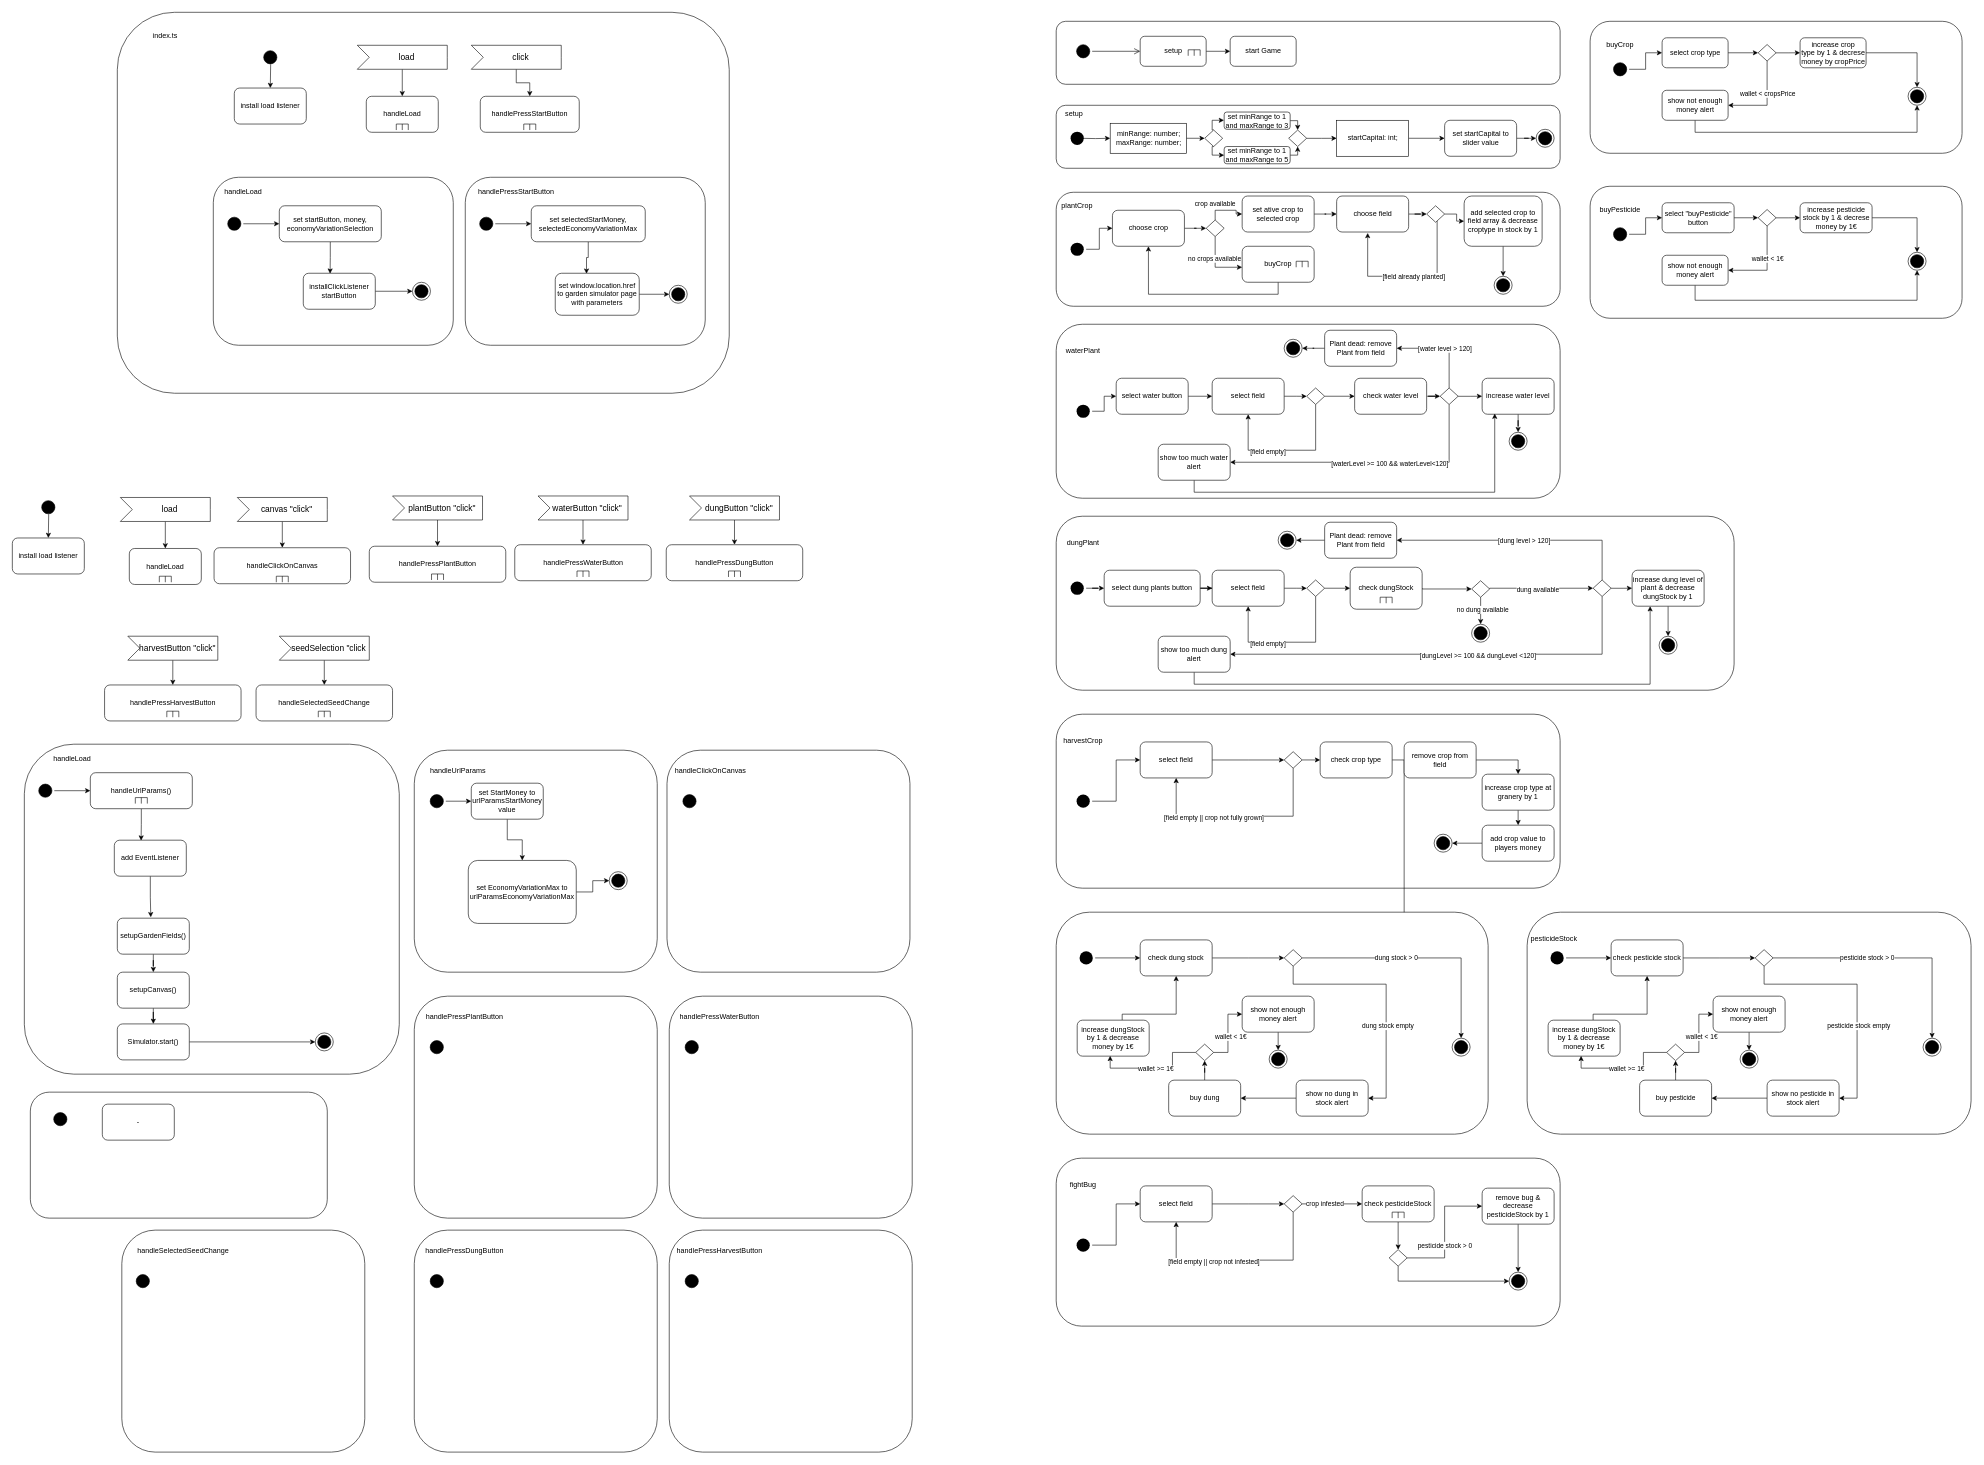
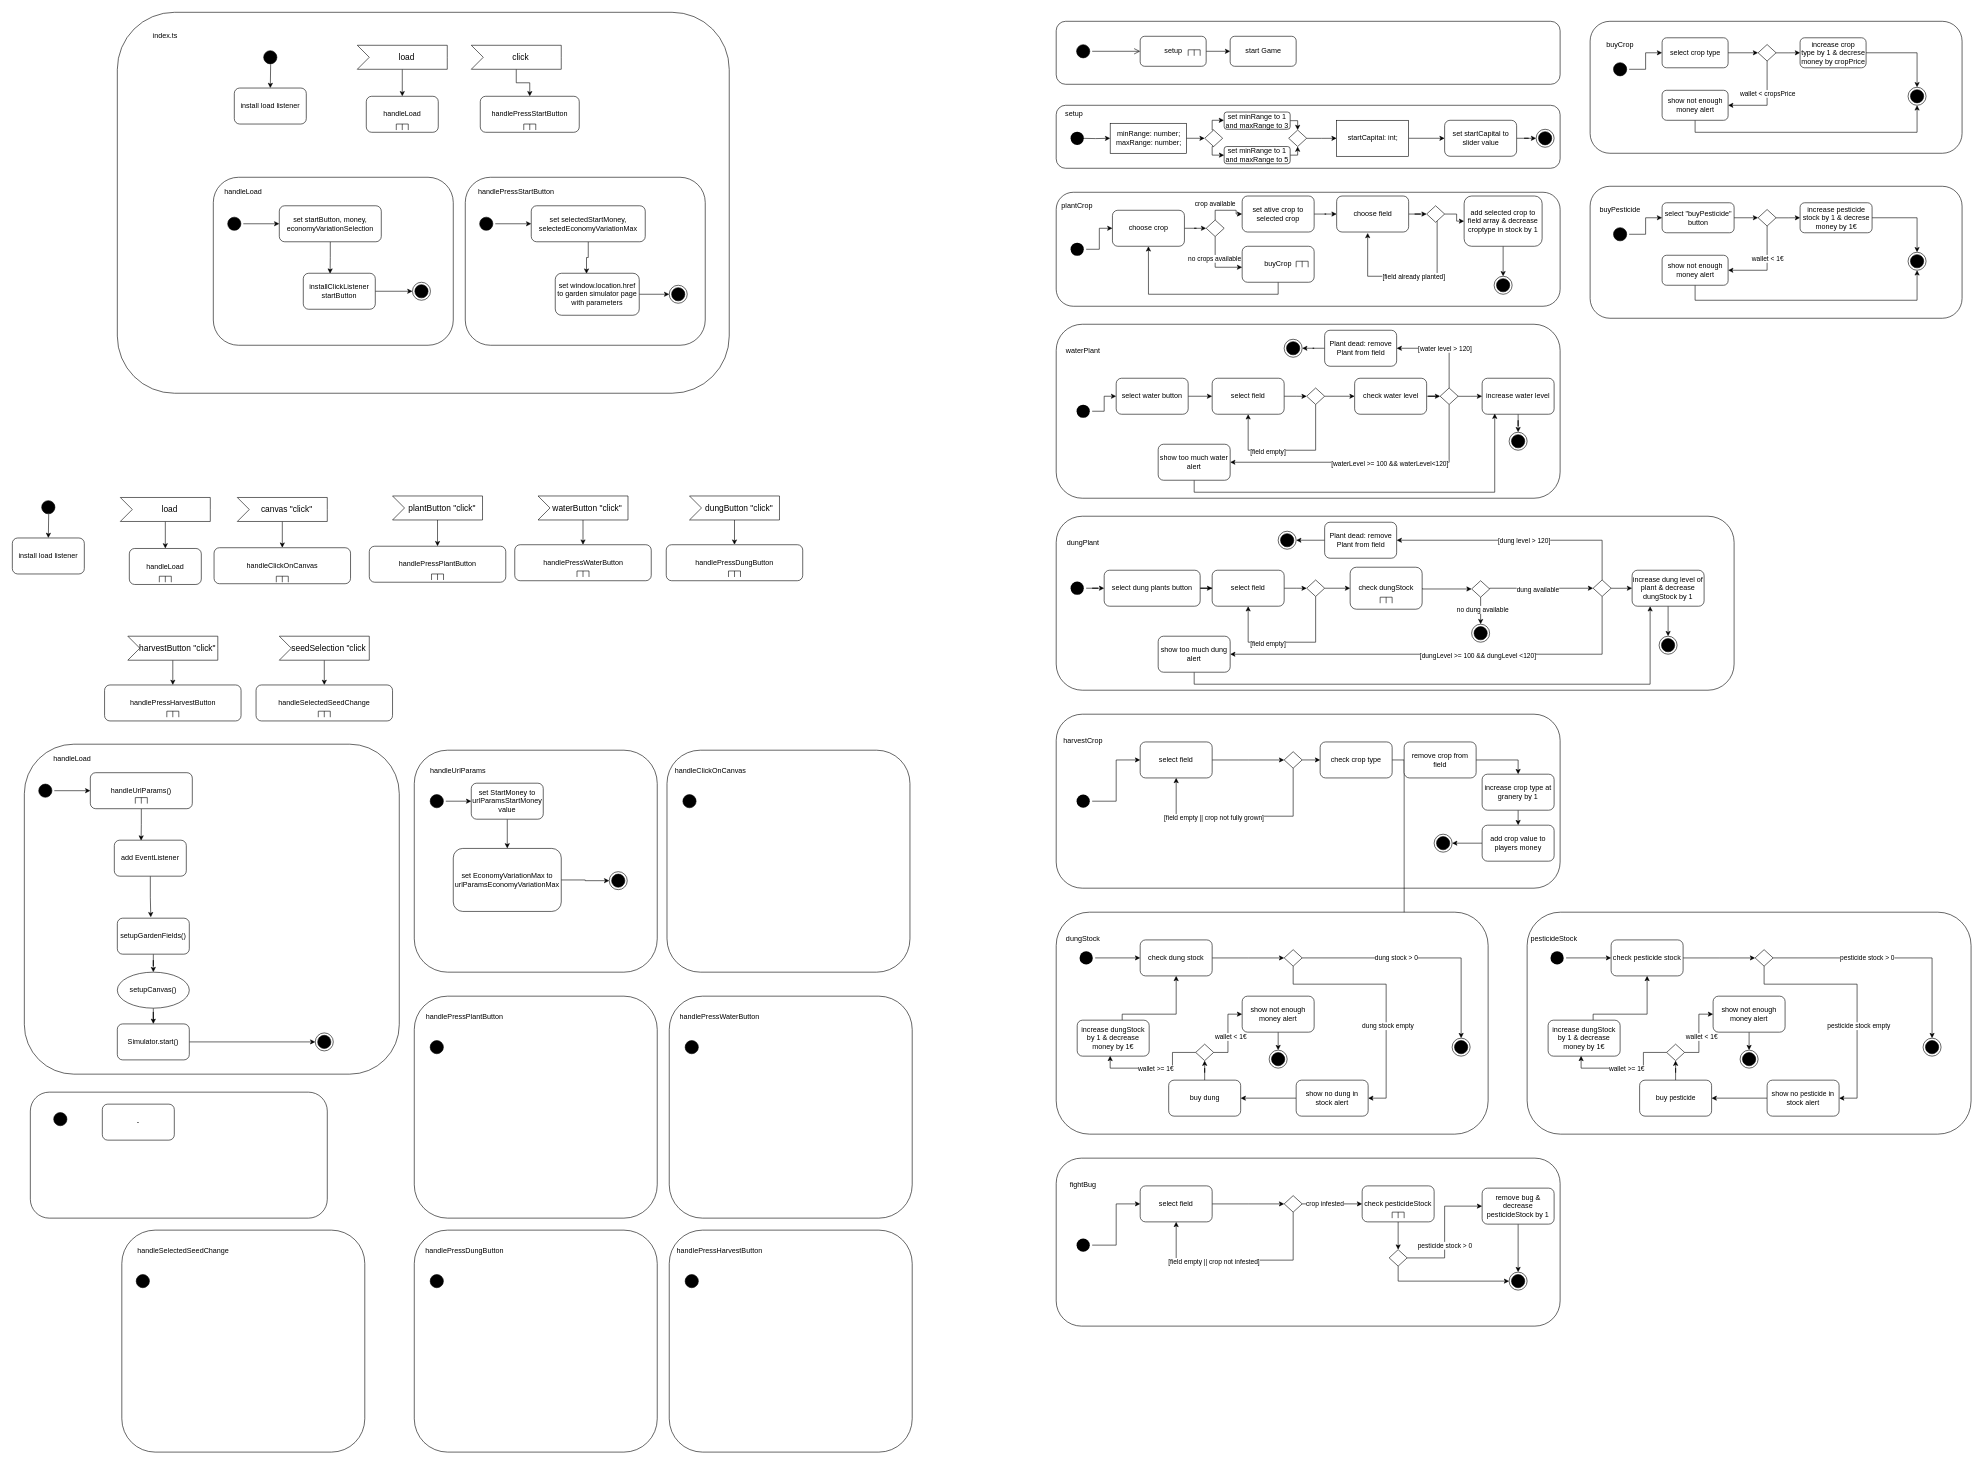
- <mxCell id="326" value="set EconomyVariationMax to urlParamsEconomyVariationMax" style="rounded=1;whiteSpace=wrap;html=1;" vertex="1" parent="1"><mxGeometry x="780" y="1433.75" width="180" height="105" as="geometry" /></mxCell>
+ <mxCell id="326" value="set EconomyVariationMax to urlParamsEconomyVariationMax" style="rounded=1;whiteSpace=wrap;html=1;" vertex="1" parent="1"><mxGeometry x="755" y="1413.75" width="180" height="105" as="geometry" /></mxCell>
+ <mxCell id="131" value="dungStock" style="text;html=1;strokeColor=none;fillColor=none;align=center;verticalAlign=middle;whiteSpace=wrap;rounded=0;" parent="1" vertex="1"><mxGeometry x="1775" y="1550" width="60" height="30" as="geometry" /></mxCell>
- <mxCell id="334" value="setupCanvas()" style="rounded=1;whiteSpace=wrap;html=1;" vertex="1" parent="1"><mxGeometry x="195" y="1620" width="120" height="60" as="geometry" /></mxCell>
+ <mxCell id="334" value="setupCanvas()" style="ellipse;whiteSpace=wrap;html=1;" vertex="1" parent="1"><mxGeometry x="195" y="1620" width="120" height="60" as="geometry" /></mxCell>
